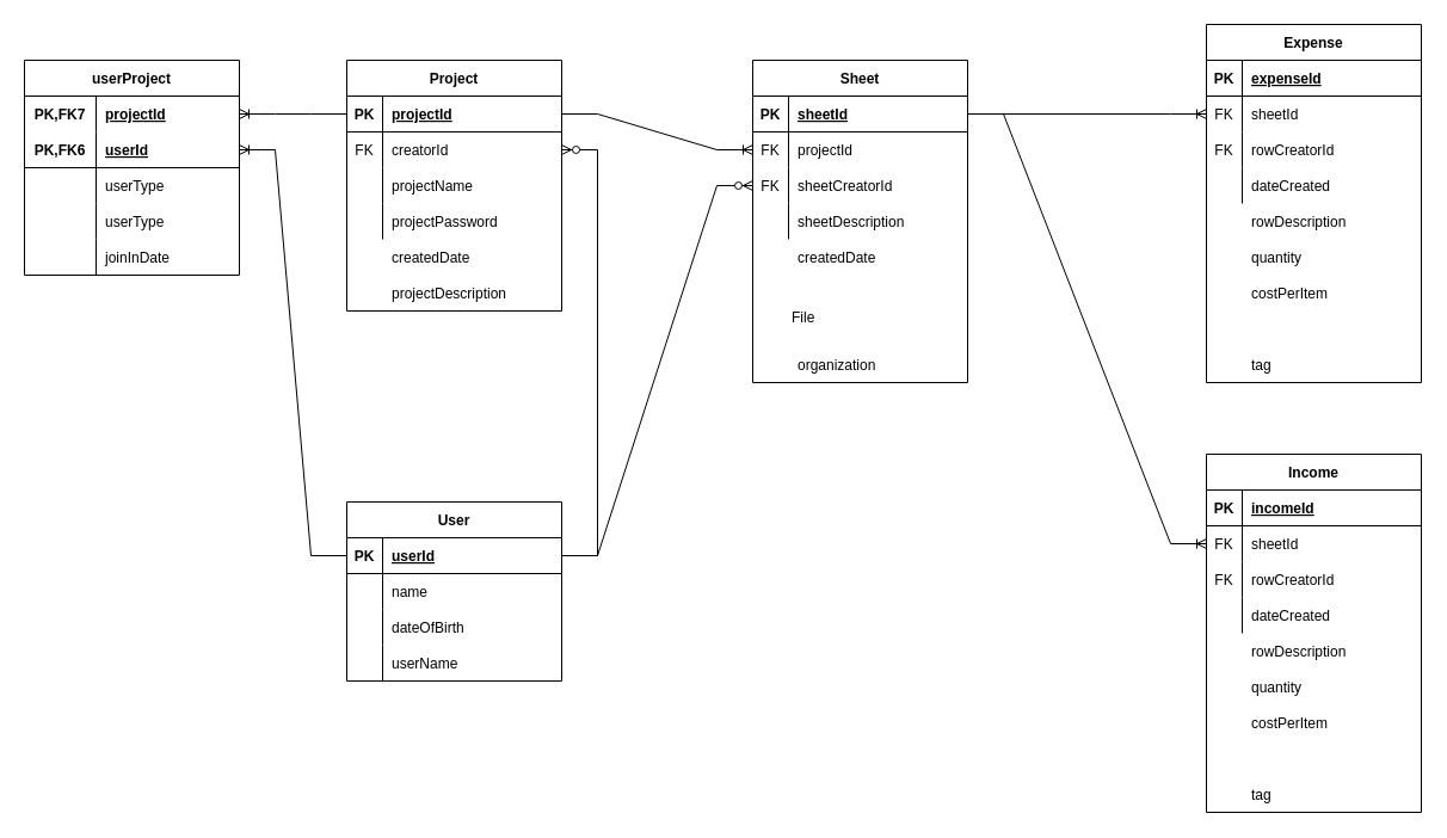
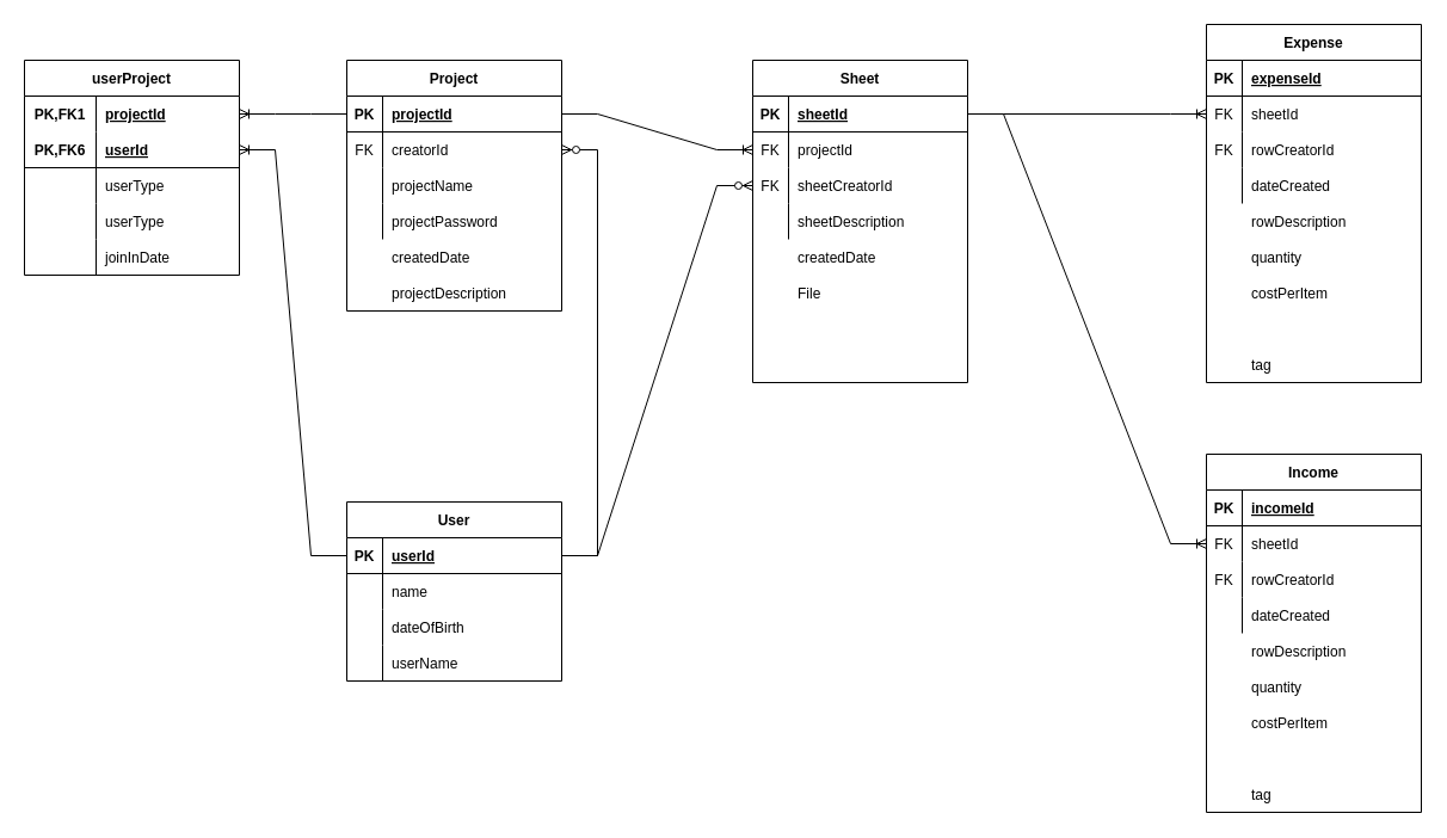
- <mxCell id="86" value="PK,FK7" style="shape=partialRectangle;connectable=0;fillColor=none;top=0;left=0;bottom=0;right=0;fontStyle=1;overflow=hidden;" vertex="1" parent="85"><mxGeometry width="60" height="30" as="geometry"><mxRectangle width="60" height="30" as="alternateBounds" /></mxGeometry></mxCell>
+ <mxCell id="86" value="PK,FK1" style="shape=partialRectangle;connectable=0;fillColor=none;top=0;left=0;bottom=0;right=0;fontStyle=1;overflow=hidden;" vertex="1" parent="85"><mxGeometry width="60" height="30" as="geometry"><mxRectangle width="60" height="30" as="alternateBounds" /></mxGeometry></mxCell>
- <mxCell id="42" value="File" style="shape=partialRectangle;connectable=0;fillColor=none;top=0;left=0;bottom=0;right=0;align=left;spacingLeft=6;overflow=hidden;" parent="1" vertex="1"><mxGeometry x="655" y="250" width="150" height="30" as="geometry"><mxRectangle width="150" height="30" as="alternateBounds" /></mxGeometry></mxCell>
+ <mxCell id="42" value="File" style="shape=partialRectangle;connectable=0;fillColor=none;top=0;left=0;bottom=0;right=0;align=left;spacingLeft=6;overflow=hidden;" parent="1" vertex="1"><mxGeometry x="660" y="230" width="150" height="30" as="geometry"><mxRectangle width="150" height="30" as="alternateBounds" /></mxGeometry></mxCell>
- <mxCell id="100" value="organization" style="shape=partialRectangle;connectable=0;fillColor=none;top=0;left=0;bottom=0;right=0;align=left;spacingLeft=6;overflow=hidden;" vertex="1" parent="1"><mxGeometry x="660" y="290" width="150" height="30" as="geometry"><mxRectangle width="150" height="30" as="alternateBounds" /></mxGeometry></mxCell>
